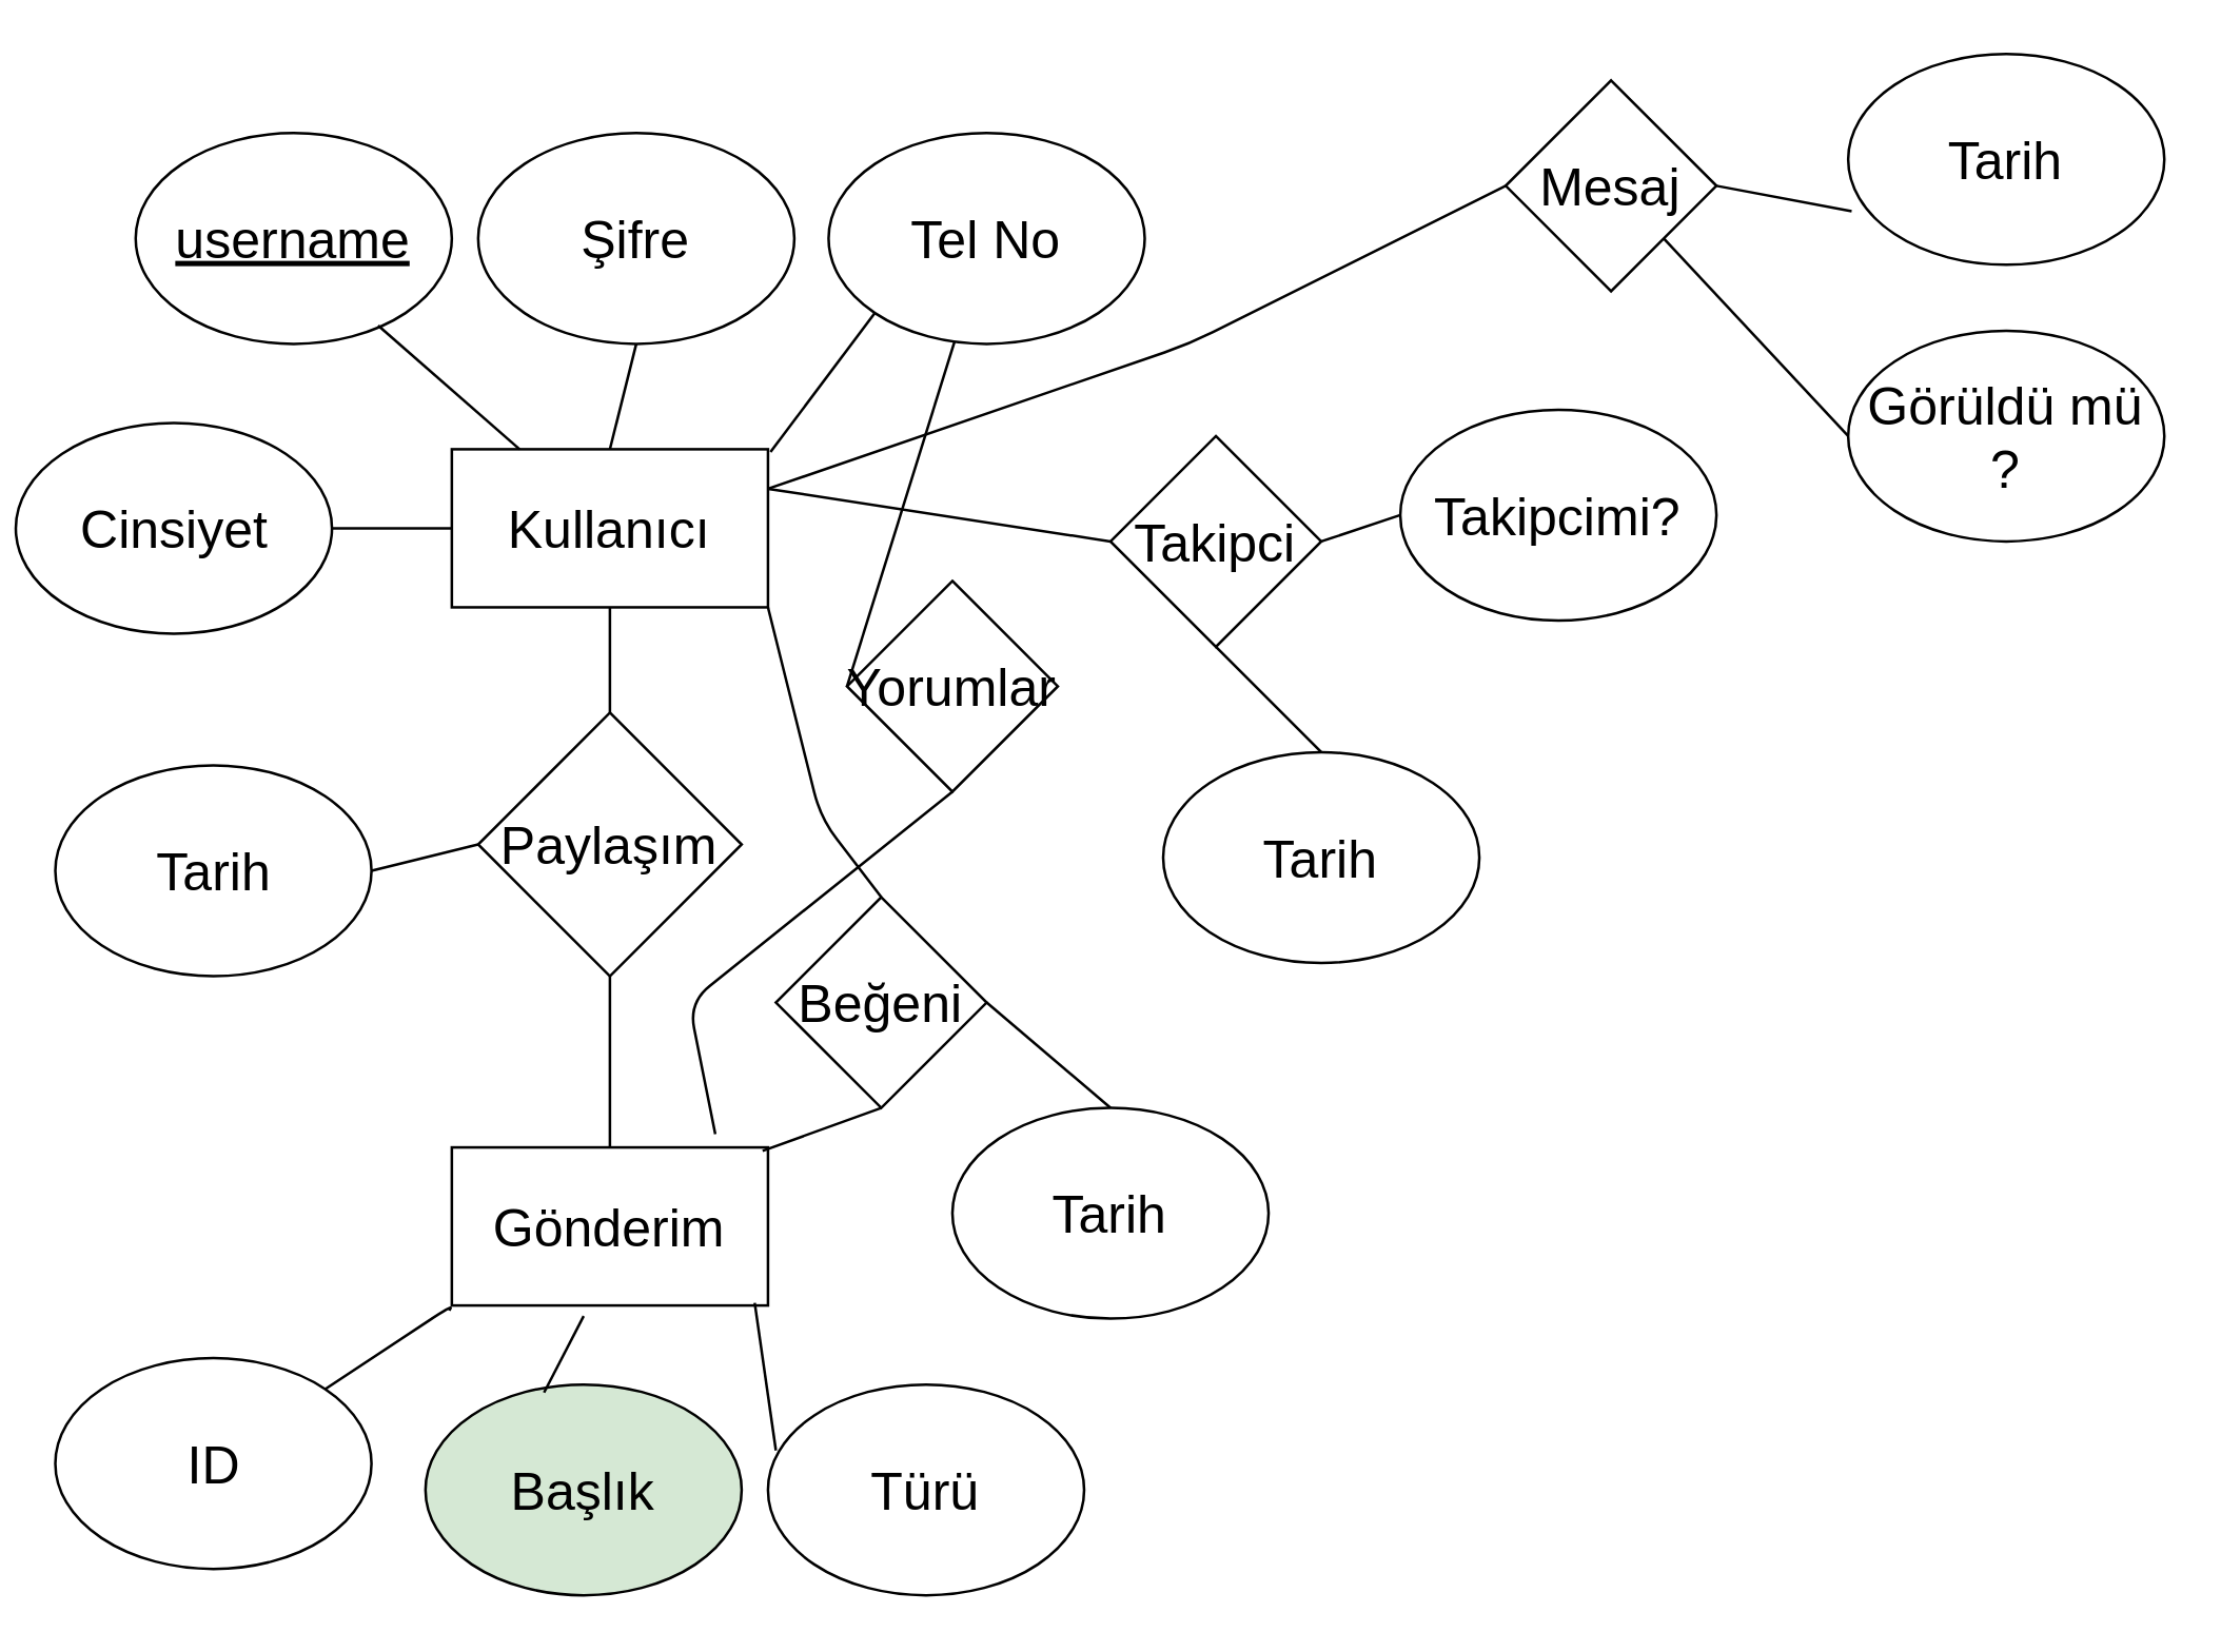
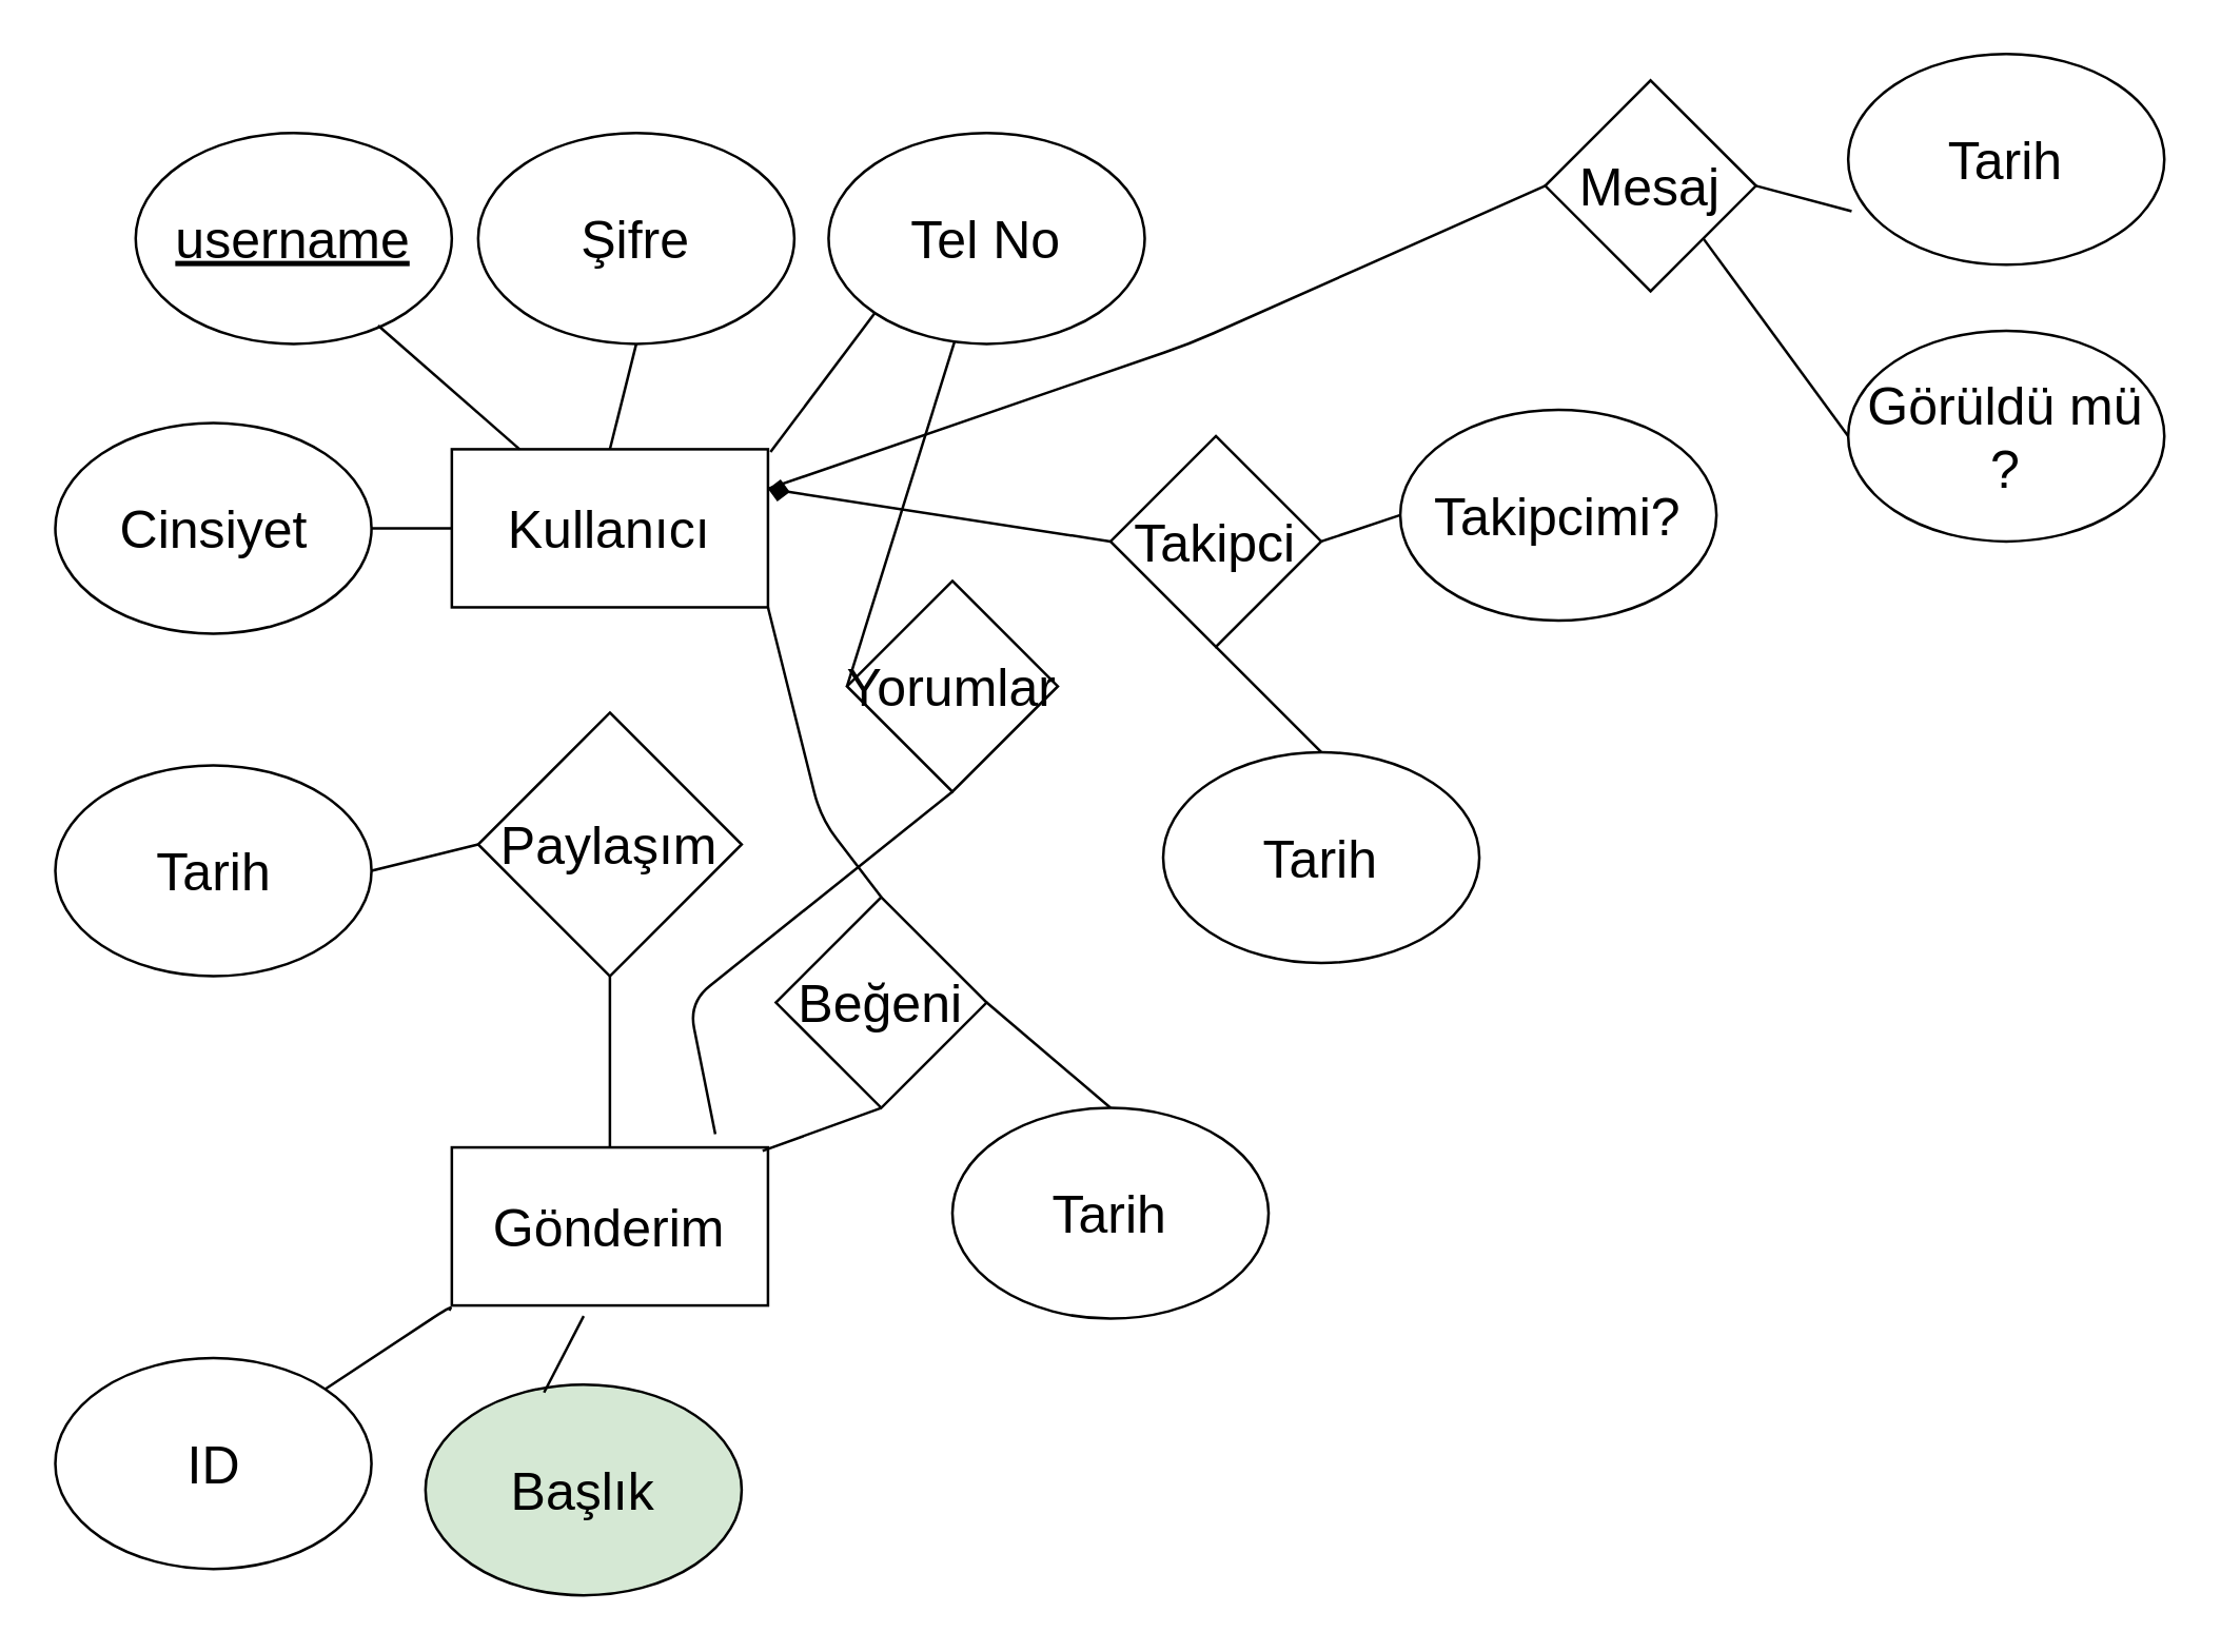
- <mxCell id="37" value="Mesaj" style="rhombus;whiteSpace=wrap;html=1;fontSize=20;" vertex="1" parent="1"><mxGeometry x="571" y="30" width="80" height="80" as="geometry" /></mxCell>
+ <mxCell id="37" value="Mesaj" style="rhombus;whiteSpace=wrap;html=1;fontSize=20;" vertex="1" parent="1"><mxGeometry x="586" y="30" width="80" height="80" as="geometry" /></mxCell>
- <mxCell id="36" value="" style="endArrow=none;html=1;fontSize=20;entryX=1;entryY=0.25;entryDx=0;entryDy=0;exitX=0;exitY=0.5;exitDx=0;exitDy=0;" edge="1" parent="1" source="33" target="2"><mxGeometry width="50" height="50" relative="1" as="geometry"><mxPoint x="31" y="680" as="sourcePoint" /><mxPoint x="81" y="630" as="targetPoint" /></mxGeometry></mxCell>
+ <mxCell id="36" value="" style="endArrow=diamond;html=1;fontSize=20;entryX=1;entryY=0.25;entryDx=0;entryDy=0;exitX=0;exitY=0.5;exitDx=0;exitDy=0;" edge="1" parent="1" source="33" target="2"><mxGeometry width="50" height="50" relative="1" as="geometry"><mxPoint x="31" y="680" as="sourcePoint" /><mxPoint x="81" y="630" as="targetPoint" /></mxGeometry></mxCell>
- <mxCell id="16" value="Cinsiyet" style="ellipse;whiteSpace=wrap;html=1;fontSize=20;" vertex="1" parent="1"><mxGeometry x="5.5" y="160" width="120" height="80" as="geometry" /></mxCell>
+ <mxCell id="16" value="Cinsiyet" style="ellipse;whiteSpace=wrap;html=1;fontSize=20;" vertex="1" parent="1"><mxGeometry x="20.5" y="160" width="120" height="80" as="geometry" /></mxCell>
- <mxCell id="19" value="" style="endArrow=none;html=1;fontSize=20;entryX=0.5;entryY=1;entryDx=0;entryDy=0;exitX=0.5;exitY=0;exitDx=0;exitDy=0;" edge="1" parent="1" source="18" target="2"><mxGeometry width="50" height="50" relative="1" as="geometry"><mxPoint x="31" y="630" as="sourcePoint" /><mxPoint x="81" y="580" as="targetPoint" /></mxGeometry></mxCell>
- <mxCell id="15" value="" style="endArrow=none;html=1;entryX=0.958;entryY=0.983;entryDx=0;entryDy=0;entryPerimeter=0;exitX=0.025;exitY=0.313;exitDx=0;exitDy=0;exitPerimeter=0;fontSize=20;" edge="1" parent="1" source="12" target="9"><mxGeometry width="50" height="50" relative="1" as="geometry"><mxPoint x="51" y="815" as="sourcePoint" /><mxPoint x="101" y="765" as="targetPoint" /></mxGeometry></mxCell>
- <mxCell id="12" value="Türü" style="ellipse;whiteSpace=wrap;html=1;fontSize=20;" vertex="1" parent="1"><mxGeometry x="291" y="525" width="120" height="80" as="geometry" /></mxCell>
